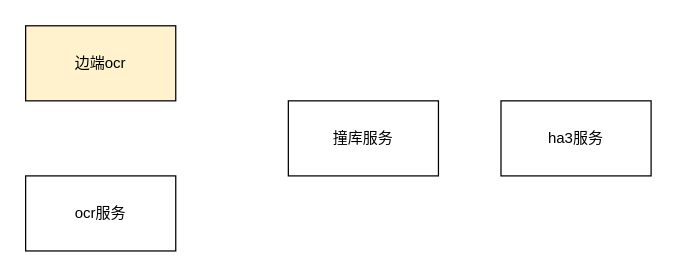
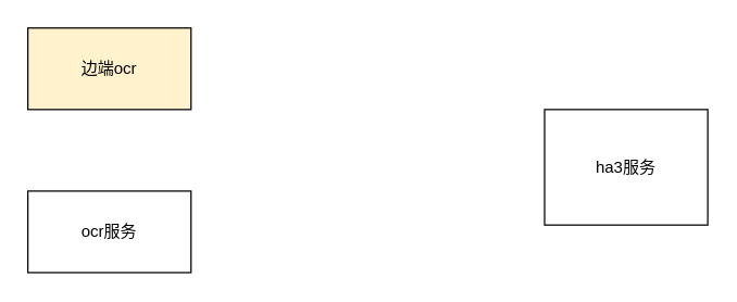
- <mxCell id="3" value="撞库服务" style="rounded=0;whiteSpace=wrap;html=1;" vertex="1" parent="1"><mxGeometry x="230" y="80" width="120" height="60" as="geometry" /></mxCell>
- <mxCell id="4" value="ha3服务" style="rounded=0;whiteSpace=wrap;html=1;" vertex="1" parent="1"><mxGeometry x="400" y="80" width="120" height="60" as="geometry" /></mxCell>
+ <mxCell id="4" value="ha3服务" style="rounded=0;whiteSpace=wrap;html=1;" vertex="1" parent="1"><mxGeometry x="400" y="80" width="120" height="85" as="geometry" /></mxCell>
